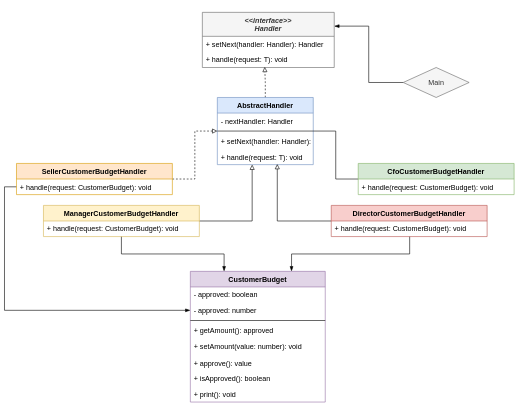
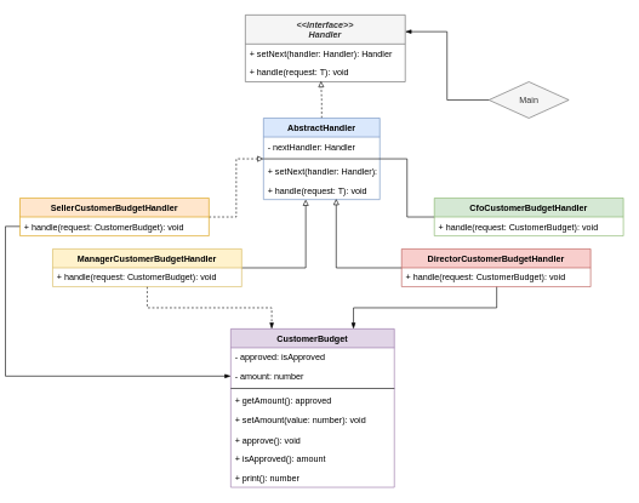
- <mxCell id="18" style="edgeStyle=orthogonalEdgeStyle;rounded=0;orthogonalLoop=1;jettySize=auto;html=1;entryX=0.25;entryY=0;entryDx=0;entryDy=0;endArrow=blockThin;endFill=1;" edge="1" parent="1" source="19" target="28"><mxGeometry relative="1" as="geometry" /></mxCell>
+ <mxCell id="18" style="edgeStyle=orthogonalEdgeStyle;rounded=0;orthogonalLoop=1;jettySize=auto;html=1;entryX=0.25;entryY=0;entryDx=0;entryDy=0;endArrow=blockThin;endFill=1;dashed=1;" edge="1" parent="1" source="19" target="28"><mxGeometry relative="1" as="geometry" /></mxCell>
- <mxCell id="29" value="- approved: boolean" style="text;strokeColor=none;fillColor=none;align=left;verticalAlign=top;spacingLeft=4;spacingRight=4;overflow=hidden;rotatable=0;points=[[0,0.5],[1,0.5]];portConstraint=eastwest;" vertex="1" parent="28"><mxGeometry y="26" width="225" height="26" as="geometry" /></mxCell>
+ <mxCell id="29" value="- approved: isApproved" style="text;strokeColor=none;fillColor=none;align=left;verticalAlign=top;spacingLeft=4;spacingRight=4;overflow=hidden;rotatable=0;points=[[0,0.5],[1,0.5]];portConstraint=eastwest;" vertex="1" parent="28"><mxGeometry y="26" width="225" height="26" as="geometry" /></mxCell>
- <mxCell id="30" value="- approved: number" style="text;strokeColor=none;fillColor=none;align=left;verticalAlign=top;spacingLeft=4;spacingRight=4;overflow=hidden;rotatable=0;points=[[0,0.5],[1,0.5]];portConstraint=eastwest;" vertex="1" parent="28"><mxGeometry y="52" width="225" height="26" as="geometry" /></mxCell>
+ <mxCell id="30" value="- amount: number" style="text;strokeColor=none;fillColor=none;align=left;verticalAlign=top;spacingLeft=4;spacingRight=4;overflow=hidden;rotatable=0;points=[[0,0.5],[1,0.5]];portConstraint=eastwest;" vertex="1" parent="28"><mxGeometry y="52" width="225" height="26" as="geometry" /></mxCell>
- <mxCell id="34" value="+ approve(): value" style="text;strokeColor=none;fillColor=none;align=left;verticalAlign=top;spacingLeft=4;spacingRight=4;overflow=hidden;rotatable=0;points=[[0,0.5],[1,0.5]];portConstraint=eastwest;" vertex="1" parent="28"><mxGeometry y="140" width="225" height="26" as="geometry" /></mxCell>
+ <mxCell id="34" value="+ approve(): void" style="text;strokeColor=none;fillColor=none;align=left;verticalAlign=top;spacingLeft=4;spacingRight=4;overflow=hidden;rotatable=0;points=[[0,0.5],[1,0.5]];portConstraint=eastwest;" vertex="1" parent="28"><mxGeometry y="140" width="225" height="26" as="geometry" /></mxCell>
- <mxCell id="35" value="+ isApproved(): boolean" style="text;strokeColor=none;fillColor=none;align=left;verticalAlign=top;spacingLeft=4;spacingRight=4;overflow=hidden;rotatable=0;points=[[0,0.5],[1,0.5]];portConstraint=eastwest;" vertex="1" parent="28"><mxGeometry y="166" width="225" height="26" as="geometry" /></mxCell>
+ <mxCell id="35" value="+ isApproved(): amount" style="text;strokeColor=none;fillColor=none;align=left;verticalAlign=top;spacingLeft=4;spacingRight=4;overflow=hidden;rotatable=0;points=[[0,0.5],[1,0.5]];portConstraint=eastwest;" vertex="1" parent="28"><mxGeometry y="166" width="225" height="26" as="geometry" /></mxCell>
- <mxCell id="36" value="+ print(): void" style="text;strokeColor=none;fillColor=none;align=left;verticalAlign=top;spacingLeft=4;spacingRight=4;overflow=hidden;rotatable=0;points=[[0,0.5],[1,0.5]];portConstraint=eastwest;" vertex="1" parent="28"><mxGeometry y="192" width="225" height="26" as="geometry" /></mxCell>
+ <mxCell id="36" value="+ print(): number" style="text;strokeColor=none;fillColor=none;align=left;verticalAlign=top;spacingLeft=4;spacingRight=4;overflow=hidden;rotatable=0;points=[[0,0.5],[1,0.5]];portConstraint=eastwest;" vertex="1" parent="28"><mxGeometry y="192" width="225" height="26" as="geometry" /></mxCell>
